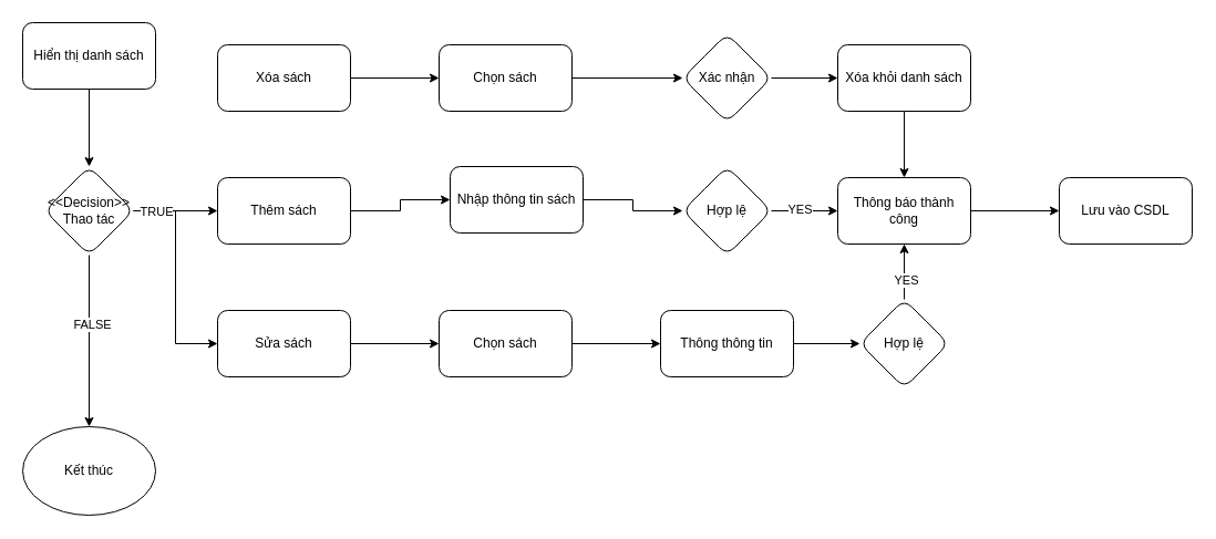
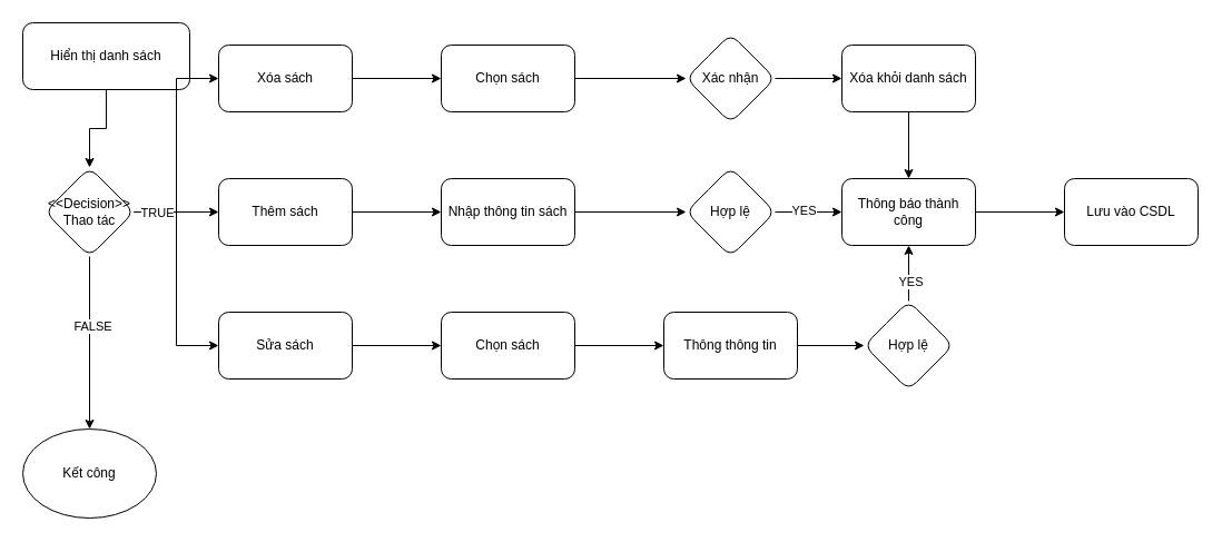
- <mxCell id="3" value="Hiển thị danh sách" style="rounded=1;whiteSpace=wrap;html=1;" vertex="1" parent="1"><mxGeometry x="20" y="20" width="120" height="60" as="geometry" /></mxCell>
+ <mxCell id="3" value="Hiển thị danh sách" style="rounded=1;whiteSpace=wrap;html=1;" vertex="1" parent="1"><mxGeometry x="20" y="20" width="150" height="60" as="geometry" /></mxCell>
+ <mxCell id="5" style="edgeStyle=orthogonalEdgeStyle;rounded=0;orthogonalLoop=1;jettySize=auto;html=1;exitX=1;exitY=0.5;exitDx=0;exitDy=0;entryX=0;entryY=0.5;entryDx=0;entryDy=0;" edge="1" parent="1" source="10" target="31"><mxGeometry relative="1" as="geometry" /></mxCell>
- <mxCell id="14" value="Nhập thông tin sách" style="whiteSpace=wrap;html=1;rounded=1;" vertex="1" parent="1"><mxGeometry x="406" y="150" width="120" height="60" as="geometry" /></mxCell>
+ <mxCell id="14" value="Nhập thông tin sách" style="whiteSpace=wrap;html=1;rounded=1;" vertex="1" parent="1"><mxGeometry x="396" y="160" width="120" height="60" as="geometry" /></mxCell>
- <mxCell id="38" value="Kết thúc" style="ellipse;whiteSpace=wrap;html=1;" vertex="1" parent="1"><mxGeometry x="20" y="385" width="120" height="80" as="geometry" /></mxCell>
+ <mxCell id="38" value="Kết công" style="ellipse;whiteSpace=wrap;html=1;" vertex="1" parent="1"><mxGeometry x="20" y="385" width="120" height="80" as="geometry" /></mxCell>
